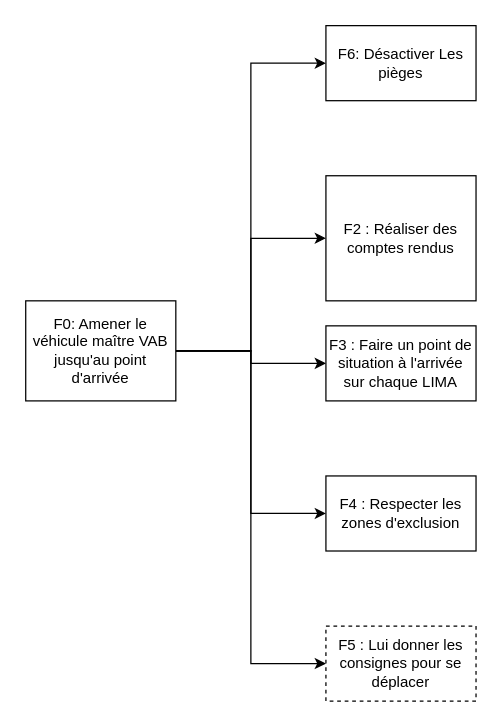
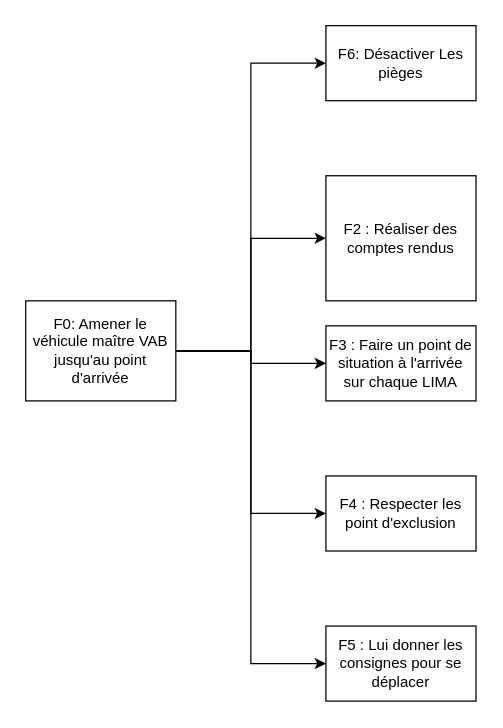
- <mxCell id="11" value="F4 : Respecter les zones d'exclusion" style="rounded=0;whiteSpace=wrap;html=1;" vertex="1" parent="1"><mxGeometry x="260" y="380" width="120" height="60" as="geometry" /></mxCell>
+ <mxCell id="11" value="F4 : Respecter les point d'exclusion" style="rounded=0;whiteSpace=wrap;html=1;" vertex="1" parent="1"><mxGeometry x="260" y="380" width="120" height="60" as="geometry" /></mxCell>
- <mxCell id="12" value="F5 : Lui donner les consignes pour se déplacer" style="rounded=0;whiteSpace=wrap;html=1;dashed=1;" vertex="1" parent="1"><mxGeometry x="260" y="500" width="120" height="60" as="geometry" /></mxCell>
+ <mxCell id="12" value="F5 : Lui donner les consignes pour se déplacer" style="rounded=0;whiteSpace=wrap;html=1;" vertex="1" parent="1"><mxGeometry x="260" y="500" width="120" height="60" as="geometry" /></mxCell>
